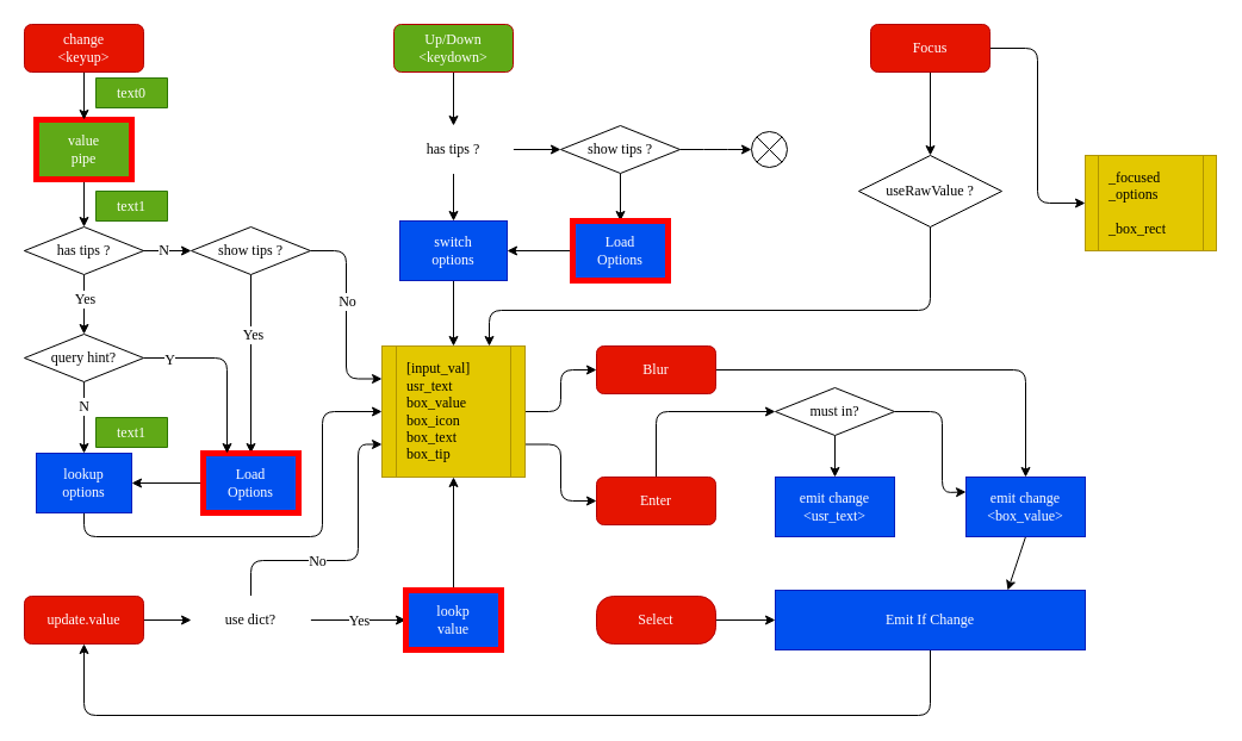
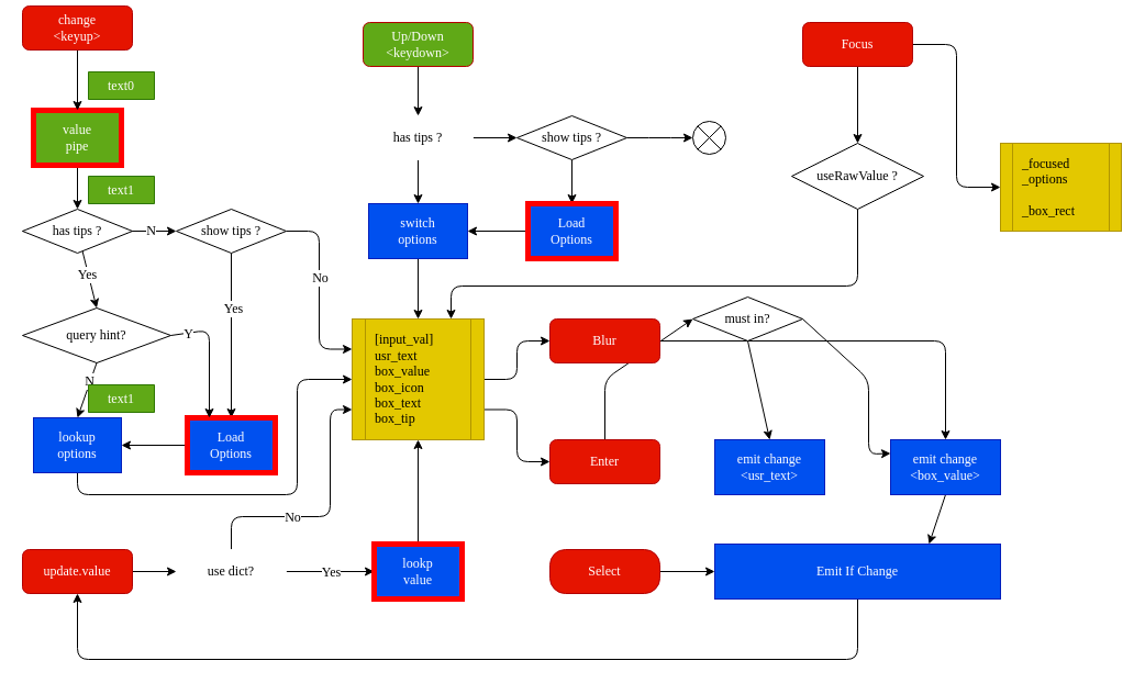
- <mxCell id="15" value="change&lt;br&gt;&amp;lt;keyup&amp;gt;" style="rounded=1;whiteSpace=wrap;html=1;strokeColor=#B20000;fontFamily=Verdana;fontSize=12;fontColor=#ffffff;fillColor=#e51400;" vertex="1" parent="1"><mxGeometry x="20" y="20" width="100" height="40" as="geometry" /></mxCell>
+ <mxCell id="15" value="change&lt;br&gt;&amp;lt;keyup&amp;gt;" style="rounded=1;whiteSpace=wrap;html=1;strokeColor=#B20000;fontFamily=Verdana;fontSize=12;fontColor=#ffffff;fillColor=#e51400;" vertex="1" parent="1"><mxGeometry x="20" y="5" width="100" height="40" as="geometry" /></mxCell>
- <mxCell id="48" value="query hint?" style="rhombus;whiteSpace=wrap;html=1;rounded=0;strokeColor=default;fontFamily=Verdana;fontSize=12;fontColor=default;fillColor=default;" vertex="1" parent="1"><mxGeometry x="20" y="280" width="100" height="40" as="geometry" /></mxCell>
+ <mxCell id="48" value="query hint?" style="rhombus;whiteSpace=wrap;html=1;rounded=0;strokeColor=default;fontFamily=Verdana;fontSize=12;fontColor=default;fillColor=default;" vertex="1" parent="1"><mxGeometry x="20" y="280" width="135" height="50" as="geometry" /></mxCell>
- <mxCell id="64" value="must in?" style="rhombus;whiteSpace=wrap;html=1;rounded=0;strokeColor=default;fontFamily=Verdana;fontSize=12;fontColor=default;fillColor=default;" vertex="1" parent="1"><mxGeometry x="650" y="325" width="100" height="40" as="geometry" /></mxCell>
+ <mxCell id="64" value="must in?" style="rhombus;whiteSpace=wrap;html=1;rounded=0;strokeColor=default;fontFamily=Verdana;fontSize=12;fontColor=default;fillColor=default;" vertex="1" parent="1"><mxGeometry x="630" y="270" width="100" height="40" as="geometry" /></mxCell>
